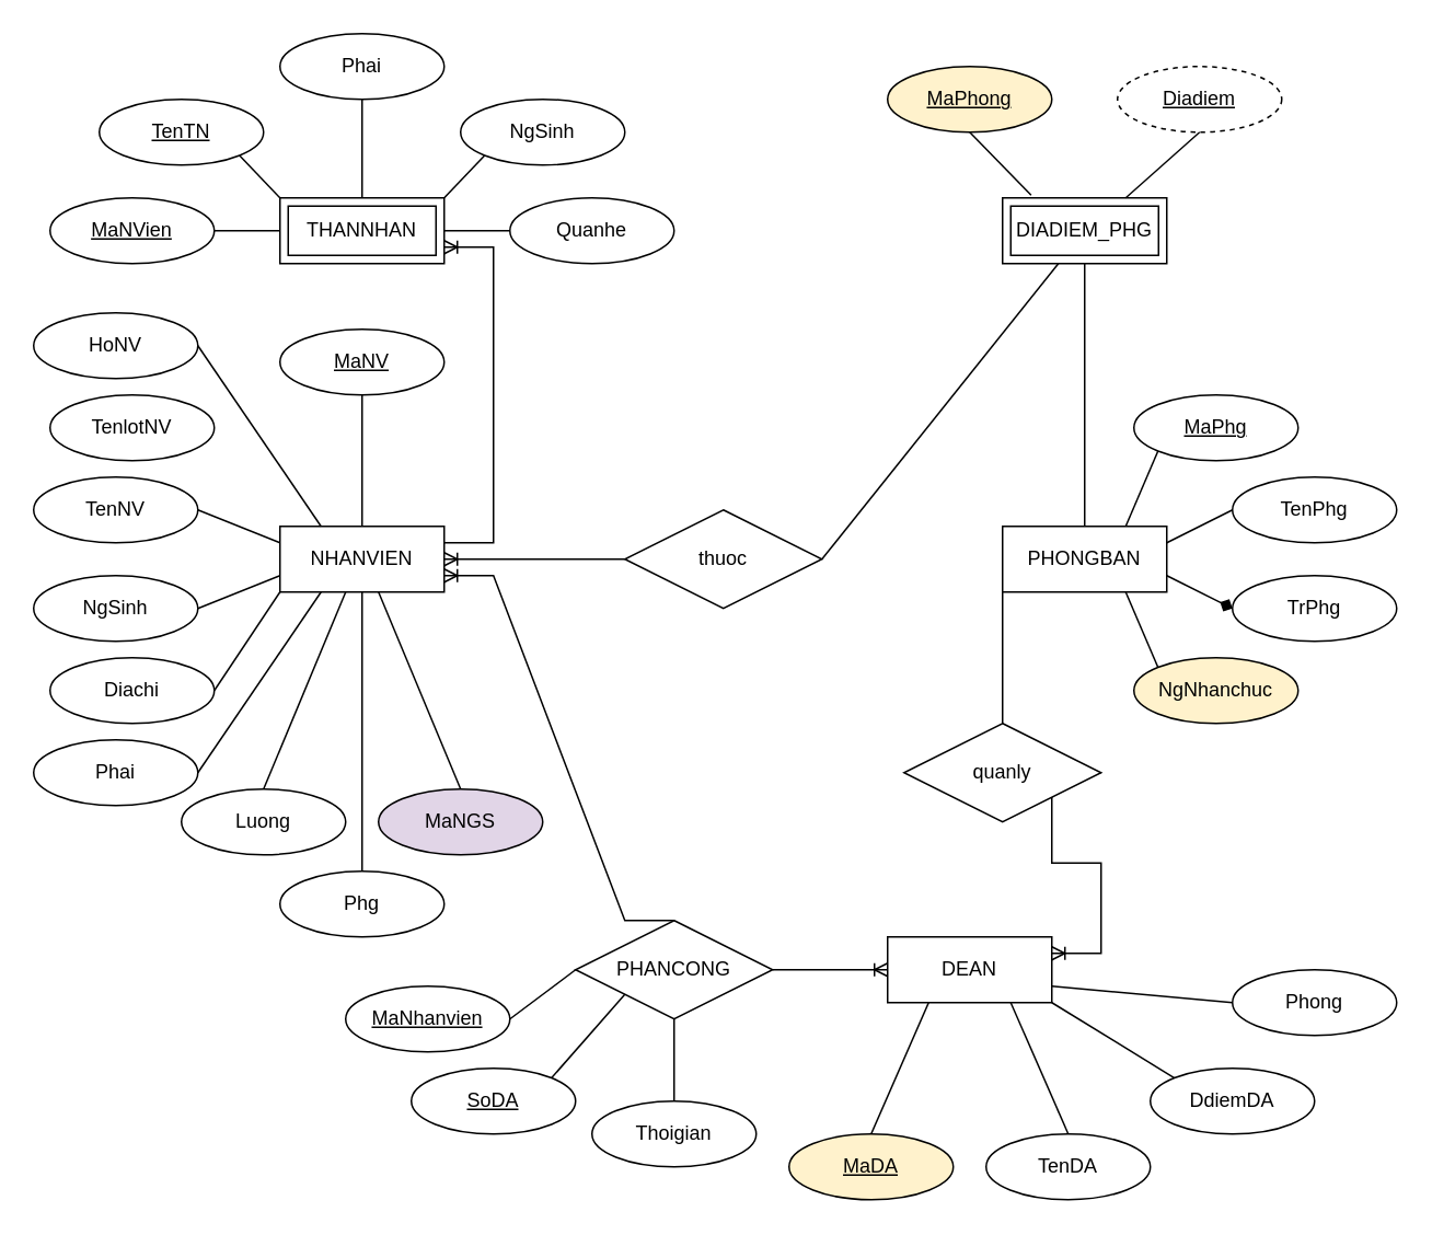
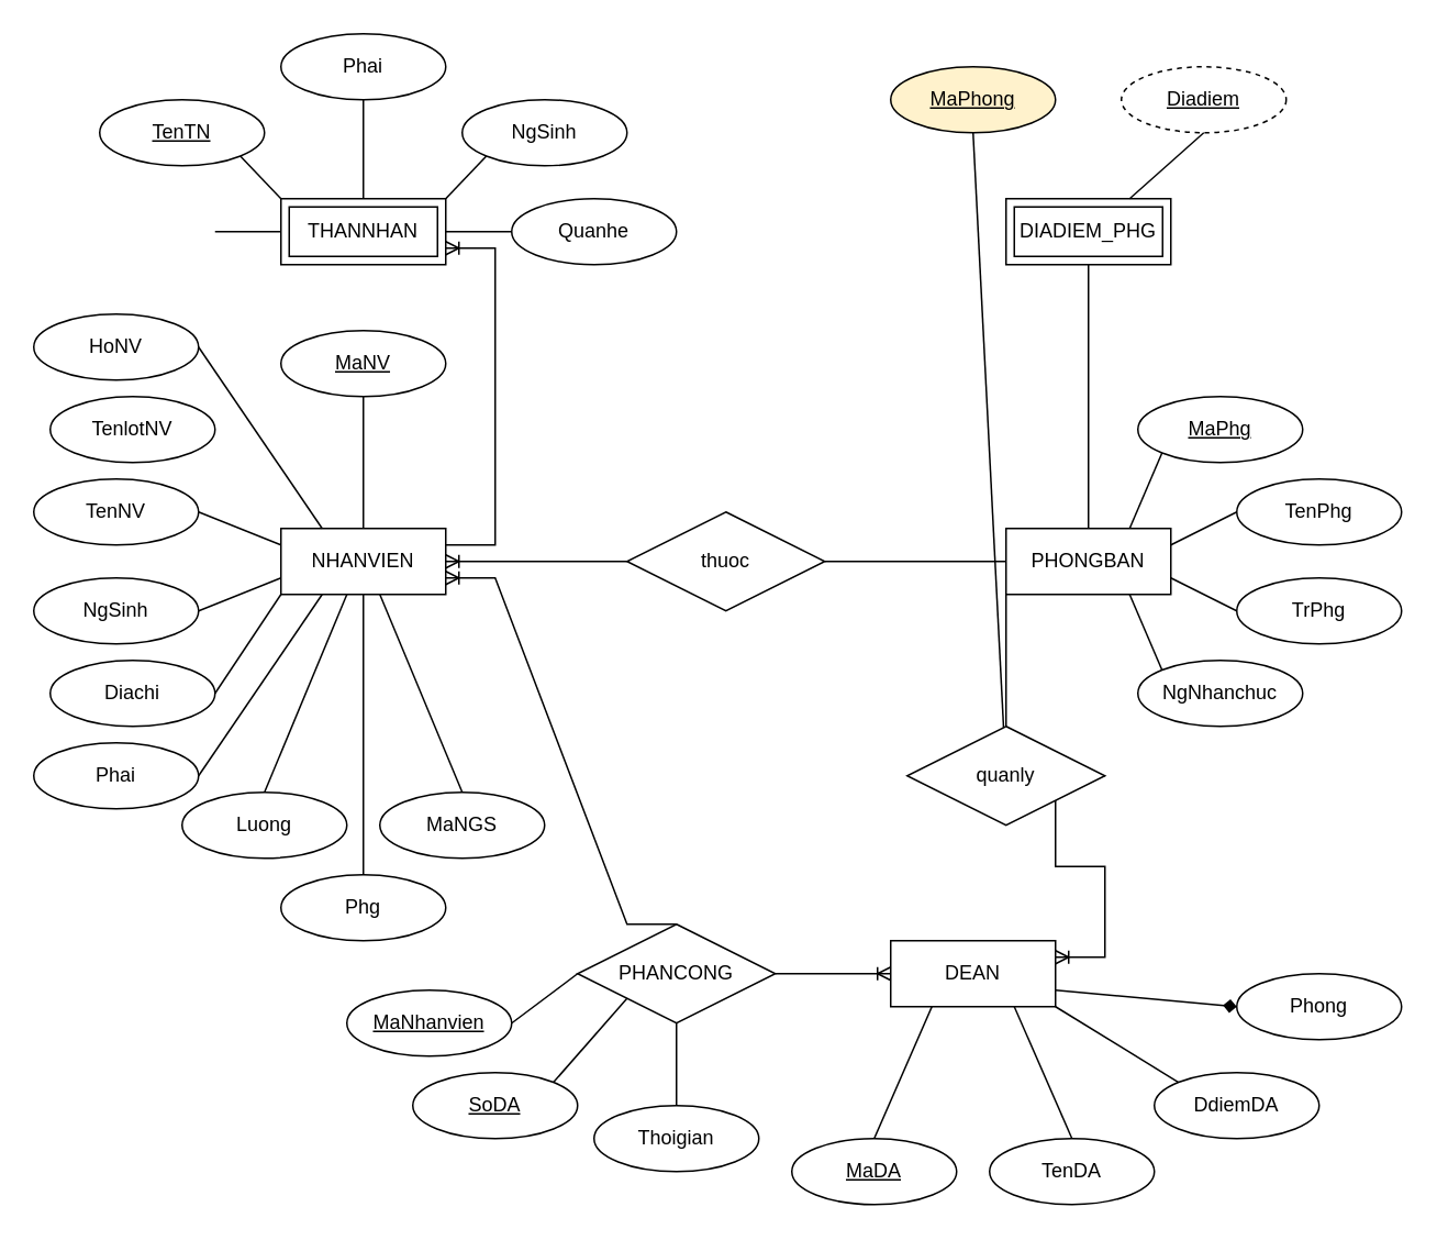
- <mxCell id="24" value="" style="endArrow=none;html=1;rounded=0;startSize=6;endSize=6;entryX=0.174;entryY=-0.04;entryDx=0;entryDy=0;entryPerimeter=0;exitX=0.5;exitY=1;exitDx=0;exitDy=0;" edge="1" parent="1" source="22" target="6"><mxGeometry relative="1" as="geometry"><mxPoint x="470" y="160" as="sourcePoint" /><mxPoint x="630" y="160" as="targetPoint" /></mxGeometry></mxCell>
+ <mxCell id="24" value="" style="endArrow=none;html=1;rounded=0;startSize=6;endSize=6;exitX=0.5;exitY=1;exitDx=0;exitDy=0;" edge="1" parent="1" source="22" target="36"><mxGeometry relative="1" as="geometry"><mxPoint x="470" y="160" as="sourcePoint" /><mxPoint x="630" y="160" as="targetPoint" /></mxGeometry></mxCell>
- <mxCell id="8" value="MaNVien" style="ellipse;whiteSpace=wrap;html=1;align=center;fontStyle=4;" vertex="1" parent="1"><mxGeometry x="30" y="120" width="100" height="40" as="geometry" /></mxCell>
- <mxCell id="20" value="" style="endArrow=none;html=1;rounded=0;startSize=6;endSize=6;exitX=1;exitY=0.5;exitDx=0;exitDy=0;" edge="1" parent="1" source="19" target="6"><mxGeometry relative="1" as="geometry"><mxPoint x="380" y="350" as="sourcePoint" /><mxPoint x="540" y="350" as="targetPoint" /></mxGeometry></mxCell>
+ <mxCell id="20" value="" style="endArrow=none;html=1;rounded=0;startSize=6;endSize=6;entryX=0;entryY=0.5;entryDx=0;entryDy=0;exitX=1;exitY=0.5;exitDx=0;exitDy=0;" edge="1" parent="1" source="19" target="3"><mxGeometry relative="1" as="geometry"><mxPoint x="380" y="350" as="sourcePoint" /><mxPoint x="540" y="350" as="targetPoint" /></mxGeometry></mxCell>
- <mxCell id="52" value="" style="endArrow=diamond;html=1;rounded=0;startSize=6;endSize=6;entryX=0;entryY=0.5;entryDx=0;entryDy=0;exitX=1;exitY=0.75;exitDx=0;exitDy=0;" edge="1" parent="1" source="3" target="48"><mxGeometry relative="1" as="geometry"><mxPoint x="570" y="350" as="sourcePoint" /><mxPoint x="730" y="350" as="targetPoint" /></mxGeometry></mxCell>
+ <mxCell id="52" value="" style="endArrow=none;html=1;rounded=0;startSize=6;endSize=6;entryX=0;entryY=0.5;entryDx=0;entryDy=0;exitX=1;exitY=0.75;exitDx=0;exitDy=0;" edge="1" parent="1" source="3" target="48"><mxGeometry relative="1" as="geometry"><mxPoint x="570" y="350" as="sourcePoint" /><mxPoint x="730" y="350" as="targetPoint" /></mxGeometry></mxCell>
- <mxCell id="49" value="NgNhanchuc" style="ellipse;whiteSpace=wrap;html=1;align=center;fillColor=#fff2cc;" vertex="1" parent="1"><mxGeometry x="690" y="400" width="100" height="40" as="geometry" /></mxCell>
+ <mxCell id="49" value="NgNhanchuc" style="ellipse;whiteSpace=wrap;html=1;align=center;" vertex="1" parent="1"><mxGeometry x="690" y="400" width="100" height="40" as="geometry" /></mxCell>
- <mxCell id="59" value="MaNGS" style="ellipse;whiteSpace=wrap;html=1;align=center;fillColor=#e1d5e7;" vertex="1" parent="1"><mxGeometry x="230" y="480" width="100" height="40" as="geometry" /></mxCell>
+ <mxCell id="59" value="MaNGS" style="ellipse;whiteSpace=wrap;html=1;align=center;" vertex="1" parent="1"><mxGeometry x="230" y="480" width="100" height="40" as="geometry" /></mxCell>
- <mxCell id="45" value="" style="endArrow=none;html=1;rounded=0;startSize=6;endSize=6;entryX=0;entryY=0.5;entryDx=0;entryDy=0;exitX=1;exitY=0.75;exitDx=0;exitDy=0;" edge="1" parent="1" source="4" target="41"><mxGeometry relative="1" as="geometry"><mxPoint x="540" y="650" as="sourcePoint" /><mxPoint x="700" y="650" as="targetPoint" /></mxGeometry></mxCell>
+ <mxCell id="45" value="" style="endArrow=diamond;html=1;rounded=0;startSize=6;endSize=6;entryX=0;entryY=0.5;entryDx=0;entryDy=0;exitX=1;exitY=0.75;exitDx=0;exitDy=0;" edge="1" parent="1" source="4" target="41"><mxGeometry relative="1" as="geometry"><mxPoint x="540" y="650" as="sourcePoint" /><mxPoint x="700" y="650" as="targetPoint" /></mxGeometry></mxCell>
- <mxCell id="38" value="MaDA" style="ellipse;whiteSpace=wrap;html=1;align=center;fontStyle=4;fillColor=#fff2cc;" vertex="1" parent="1"><mxGeometry x="480" y="690" width="100" height="40" as="geometry" /></mxCell>
+ <mxCell id="38" value="MaDA" style="ellipse;whiteSpace=wrap;html=1;align=center;fontStyle=4;" vertex="1" parent="1"><mxGeometry x="480" y="690" width="100" height="40" as="geometry" /></mxCell>
